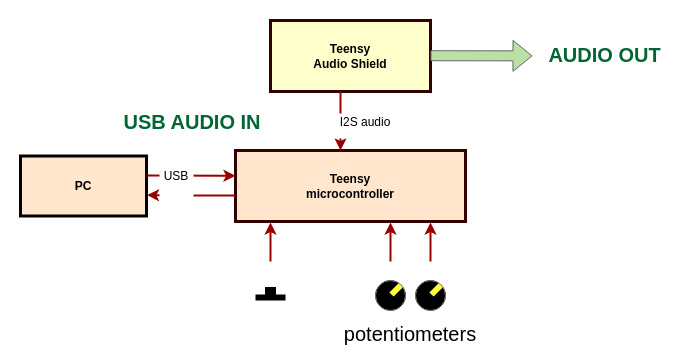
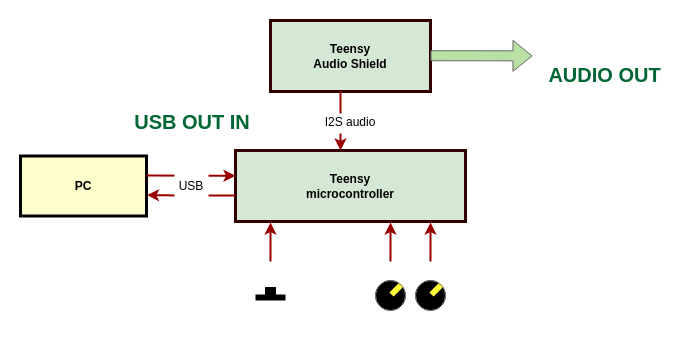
- <mxCell id="2" value="Teensy&#10;Audio Shield" style="whiteSpace=wrap;align=center;verticalAlign=middle;fontStyle=1;strokeWidth=3;fillColor=#ffffcc;strokeColor=#330000;" parent="1" vertex="1"><mxGeometry x="270" y="20" width="160" height="71" as="geometry" /></mxCell>
+ <mxCell id="2" value="Teensy&#10;Audio Shield" style="whiteSpace=wrap;align=center;verticalAlign=middle;fontStyle=1;strokeWidth=3;fillColor=#d5e8d4;strokeColor=#330000;" parent="1" vertex="1"><mxGeometry x="270" y="20" width="160" height="71" as="geometry" /></mxCell>
- <mxCell id="8" value="AUDIO OUT" style="text;spacingTop=-5;align=center;fontSize=20;fontStyle=1;fontColor=#006633;" parent="1" vertex="1"><mxGeometry x="550" y="40.62" width="109" height="29.75" as="geometry" /></mxCell>
+ <mxCell id="8" value="AUDIO OUT" style="text;spacingTop=-5;align=center;fontSize=20;fontStyle=1;fontColor=#006633;" parent="1" vertex="1"><mxGeometry x="550" y="60.62" width="109" height="29.75" as="geometry" /></mxCell>
- <mxCell id="26" value="USB AUDIO IN" style="text;spacingTop=-5;align=center;fontSize=20;fontStyle=1;fontColor=#006633;" vertex="1" parent="1"><mxGeometry x="137.5" y="108" width="109" height="29.75" as="geometry" /></mxCell>
+ <mxCell id="26" value="USB OUT IN" style="text;spacingTop=-5;align=center;fontSize=20;fontStyle=1;fontColor=#006633;" vertex="1" parent="1"><mxGeometry x="137.5" y="108" width="109" height="29.75" as="geometry" /></mxCell>
- <mxCell id="6" value="I2S audio" style="text;spacingTop=-5;align=center;fillColor=default;" parent="1" vertex="1"><mxGeometry x="310" y="113" width="110" height="25" as="geometry" /></mxCell>
+ <mxCell id="6" value="I2S audio" style="text;spacingTop=-5;align=center;fillColor=default;" parent="1" vertex="1"><mxGeometry x="310" y="113" width="80" height="20" as="geometry" /></mxCell>
- <mxCell id="27" value="&#10;USB" style="text;spacingTop=-5;align=center;fillColor=default;" vertex="1" parent="1"><mxGeometry x="159" y="152.5" width="34" height="50" as="geometry" /></mxCell>
+ <mxCell id="27" value="&#10;USB" style="text;spacingTop=-5;align=center;fillColor=default;" vertex="1" parent="1"><mxGeometry x="174" y="162.5" width="34" height="50" as="geometry" /></mxCell>
- <mxCell id="23" value="PC" style="whiteSpace=wrap;align=center;verticalAlign=middle;fontStyle=1;strokeWidth=3;fillColor=#ffe6cc;" vertex="1" parent="1"><mxGeometry x="20" y="155.5" width="126" height="60" as="geometry" /></mxCell>
+ <mxCell id="23" value="PC" style="whiteSpace=wrap;align=center;verticalAlign=middle;fontStyle=1;strokeWidth=3;fillColor=#FFFFCC" vertex="1" parent="1"><mxGeometry x="20" y="155.5" width="126" height="60" as="geometry" /></mxCell>
- <mxCell id="3" value="Teensy&#10;microcontroller" style="whiteSpace=wrap;align=center;verticalAlign=middle;fontStyle=1;strokeWidth=3;fillColor=#ffe6cc;strokeColor=#330000;" parent="1" vertex="1"><mxGeometry x="235" y="150" width="230" height="71" as="geometry" /></mxCell>
+ <mxCell id="3" value="Teensy&#10;microcontroller" style="whiteSpace=wrap;align=center;verticalAlign=middle;fontStyle=1;strokeWidth=3;fillColor=#d5e8d4;strokeColor=#330000;" parent="1" vertex="1"><mxGeometry x="235" y="150" width="230" height="71" as="geometry" /></mxCell>
- <mxCell id="22" value="potentiometers" style="text;spacingTop=-5;align=center;fillColor=default;fontSize=20;" vertex="1" parent="1"><mxGeometry x="370" y="320" width="80" height="20" as="geometry" /></mxCell>
